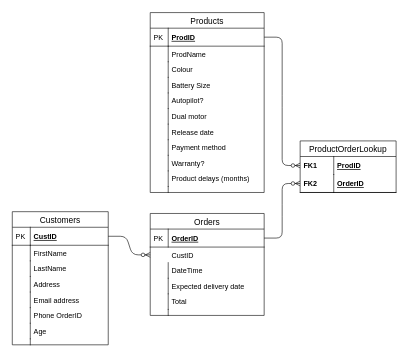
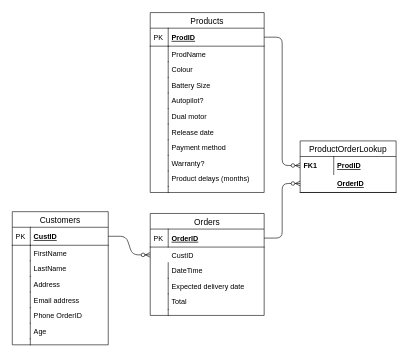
- <mxCell id="38" value="FK2" style="shape=partialRectangle;fontStyle=1;top=0;left=0;bottom=0;fillColor=none;align=left;verticalAlign=middle;spacingLeft=4;spacingRight=4;overflow=hidden;rotatable=0;points=[];portConstraint=eastwest;part=1;fontSize=12;" parent="37" vertex="1" connectable="0"><mxGeometry width="56" height="30" as="geometry" /></mxCell>
